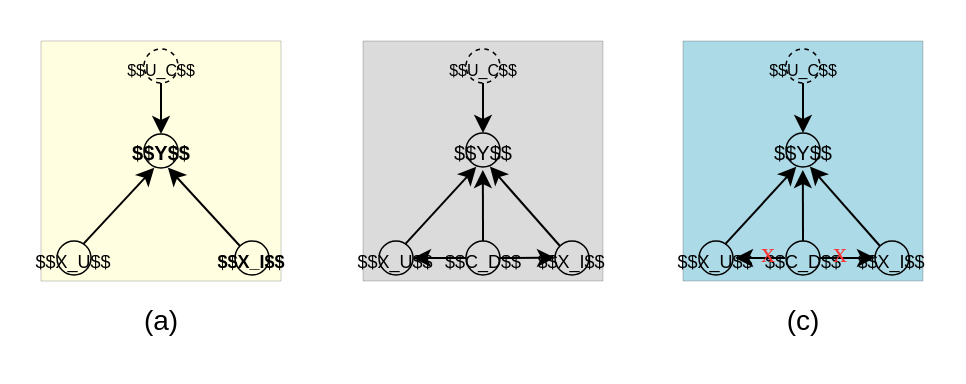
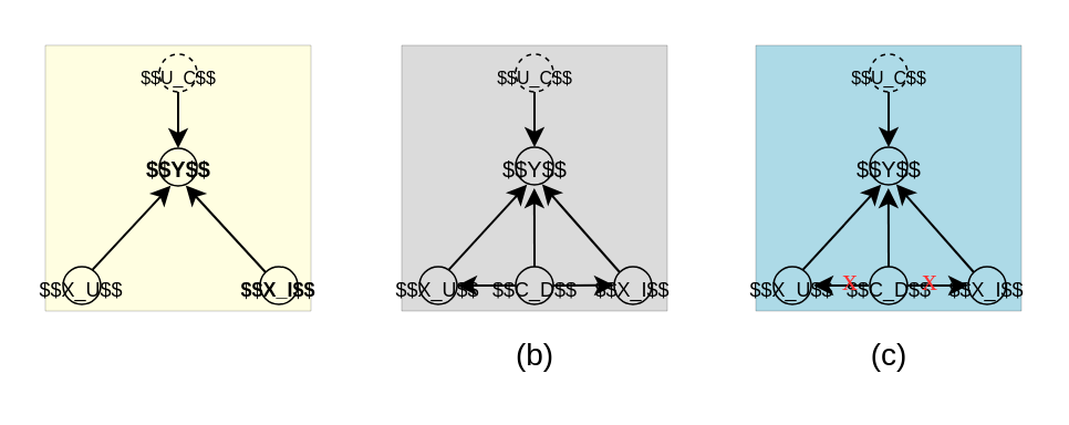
- <mxCell id="5" value="&lt;font style=&quot;font-size: 14px;&quot;&gt;(a)&lt;/font&gt;" style="text;html=1;align=center;verticalAlign=middle;resizable=0;points=[];autosize=1;strokeColor=none;fillColor=none;" parent="1" vertex="1"><mxGeometry x="65" y="150" width="30" height="20" as="geometry" /></mxCell>
+ <mxCell id="13" value="&lt;font style=&quot;font-size: 14px;&quot;&gt;(b)&lt;/font&gt;" style="text;html=1;align=center;verticalAlign=middle;resizable=0;points=[];autosize=1;strokeColor=none;fillColor=none;" parent="1" vertex="1"><mxGeometry x="226" y="150" width="30" height="20" as="geometry" /></mxCell>
